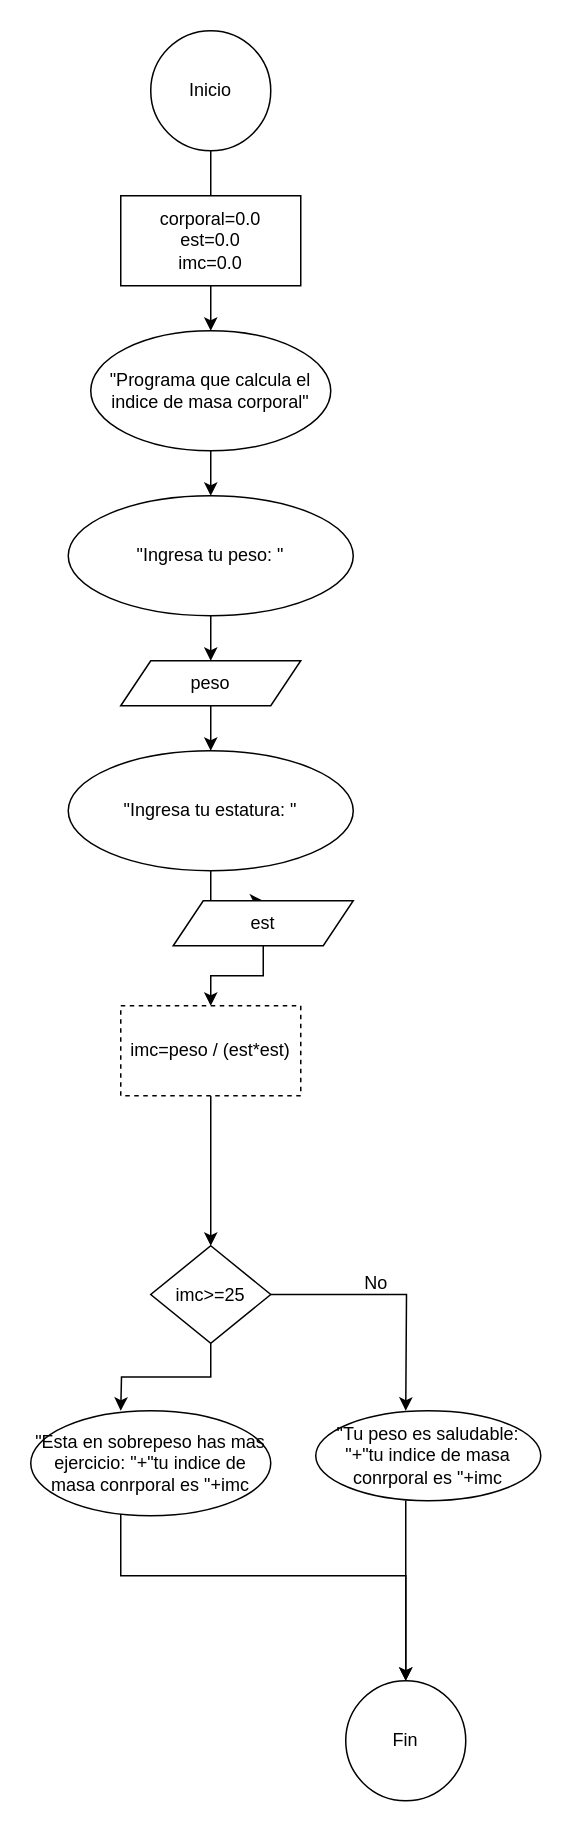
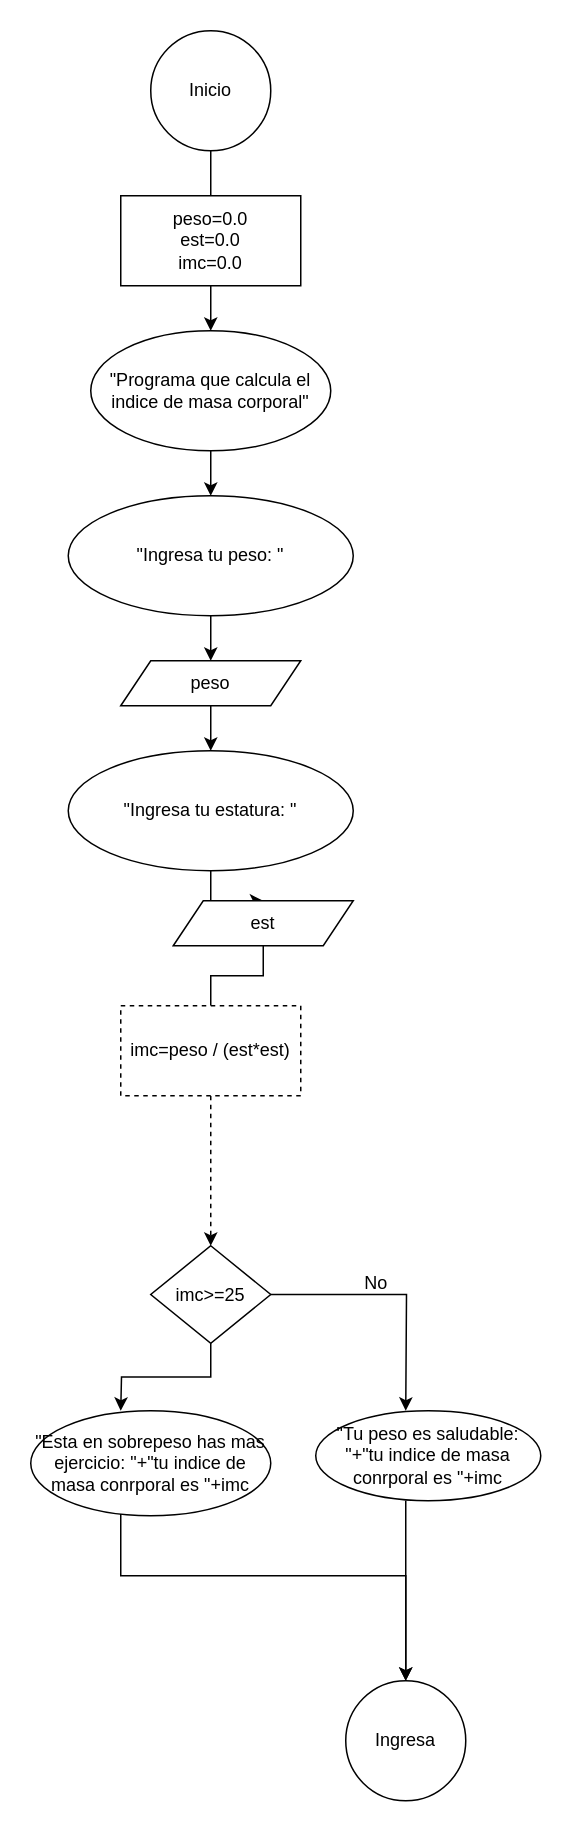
- <mxCell id="4" value="corporal=0.0&lt;br&gt;est=0.0&lt;br&gt;imc=0.0&lt;br&gt;" style="rounded=0;whiteSpace=wrap;html=1;" parent="1" vertex="1"><mxGeometry x="80" y="130" width="120" height="60" as="geometry" /></mxCell>
+ <mxCell id="4" value="peso=0.0&lt;br&gt;est=0.0&lt;br&gt;imc=0.0&lt;br&gt;" style="rounded=0;whiteSpace=wrap;html=1;" parent="1" vertex="1"><mxGeometry x="80" y="130" width="120" height="60" as="geometry" /></mxCell>
- <mxCell id="14" style="edgeStyle=orthogonalEdgeStyle;rounded=0;orthogonalLoop=1;jettySize=auto;html=1;exitX=0.5;exitY=1;exitDx=0;exitDy=0;" edge="1" parent="1" source="15" target="24"><mxGeometry relative="1" as="geometry" /></mxCell>
+ <mxCell id="14" style="edgeStyle=orthogonalEdgeStyle;rounded=0;orthogonalLoop=1;jettySize=auto;html=1;exitX=0.5;exitY=1;exitDx=0;exitDy=0;endArrow=none;" edge="1" parent="1" source="15" target="24"><mxGeometry relative="1" as="geometry" /></mxCell>
- <mxCell id="23" style="edgeStyle=orthogonalEdgeStyle;rounded=0;orthogonalLoop=1;jettySize=auto;html=1;entryX=0.5;entryY=0;entryDx=0;entryDy=0;" edge="1" parent="1" source="24" target="18"><mxGeometry relative="1" as="geometry" /></mxCell>
+ <mxCell id="23" style="edgeStyle=orthogonalEdgeStyle;rounded=0;orthogonalLoop=1;jettySize=auto;html=1;entryX=0.5;entryY=0;entryDx=0;entryDy=0;dashed=1;" edge="1" parent="1" source="24" target="18"><mxGeometry relative="1" as="geometry" /></mxCell>
- <mxCell id="22" value="Fin" style="ellipse;whiteSpace=wrap;html=1;aspect=fixed;" parent="1" vertex="1"><mxGeometry x="230" y="1120" width="80" height="80" as="geometry" /></mxCell>
+ <mxCell id="22" value="Ingresa" style="ellipse;whiteSpace=wrap;html=1;aspect=fixed;" parent="1" vertex="1"><mxGeometry x="230" y="1120" width="80" height="80" as="geometry" /></mxCell>
